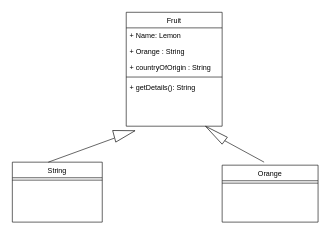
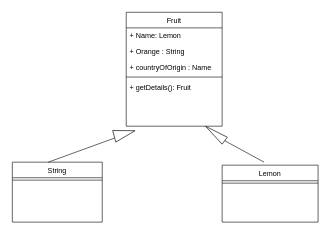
- <mxCell id="5" value="+ countryOfOrigin : String" style="text;align=left;verticalAlign=top;spacingLeft=4;spacingRight=4;overflow=hidden;rotatable=0;points=[[0,0.5],[1,0.5]];portConstraint=eastwest;rounded=0;shadow=0;html=0;" vertex="1" parent="2"><mxGeometry y="78" width="160" height="26" as="geometry" /></mxCell>
+ <mxCell id="5" value="+ countryOfOrigin : Name" style="text;align=left;verticalAlign=top;spacingLeft=4;spacingRight=4;overflow=hidden;rotatable=0;points=[[0,0.5],[1,0.5]];portConstraint=eastwest;rounded=0;shadow=0;html=0;" vertex="1" parent="2"><mxGeometry y="78" width="160" height="26" as="geometry" /></mxCell>
- <mxCell id="7" value="+ getDetails(): String" style="text;align=left;verticalAlign=top;spacingLeft=4;spacingRight=4;overflow=hidden;rotatable=0;points=[[0,0.5],[1,0.5]];portConstraint=eastwest;" vertex="1" parent="2"><mxGeometry y="112" width="160" height="26" as="geometry" /></mxCell>
+ <mxCell id="7" value="+ getDetails(): Fruit" style="text;align=left;verticalAlign=top;spacingLeft=4;spacingRight=4;overflow=hidden;rotatable=0;points=[[0,0.5],[1,0.5]];portConstraint=eastwest;" vertex="1" parent="2"><mxGeometry y="112" width="160" height="26" as="geometry" /></mxCell>
- <mxCell id="10" value="Orange" style="swimlane;fontStyle=0;align=center;verticalAlign=top;childLayout=stackLayout;horizontal=1;startSize=26;horizontalStack=0;resizeParent=1;resizeLast=0;collapsible=1;marginBottom=0;rounded=0;shadow=0;strokeWidth=1;" vertex="1" parent="1"><mxGeometry x="370" y="275" width="160" height="95" as="geometry"><mxRectangle x="130" y="380" width="160" height="26" as="alternateBounds" /></mxGeometry></mxCell>
+ <mxCell id="10" value="Lemon" style="swimlane;fontStyle=0;align=center;verticalAlign=top;childLayout=stackLayout;horizontal=1;startSize=26;horizontalStack=0;resizeParent=1;resizeLast=0;collapsible=1;marginBottom=0;rounded=0;shadow=0;strokeWidth=1;" vertex="1" parent="1"><mxGeometry x="370" y="275" width="160" height="95" as="geometry"><mxRectangle x="130" y="380" width="160" height="26" as="alternateBounds" /></mxGeometry></mxCell>
